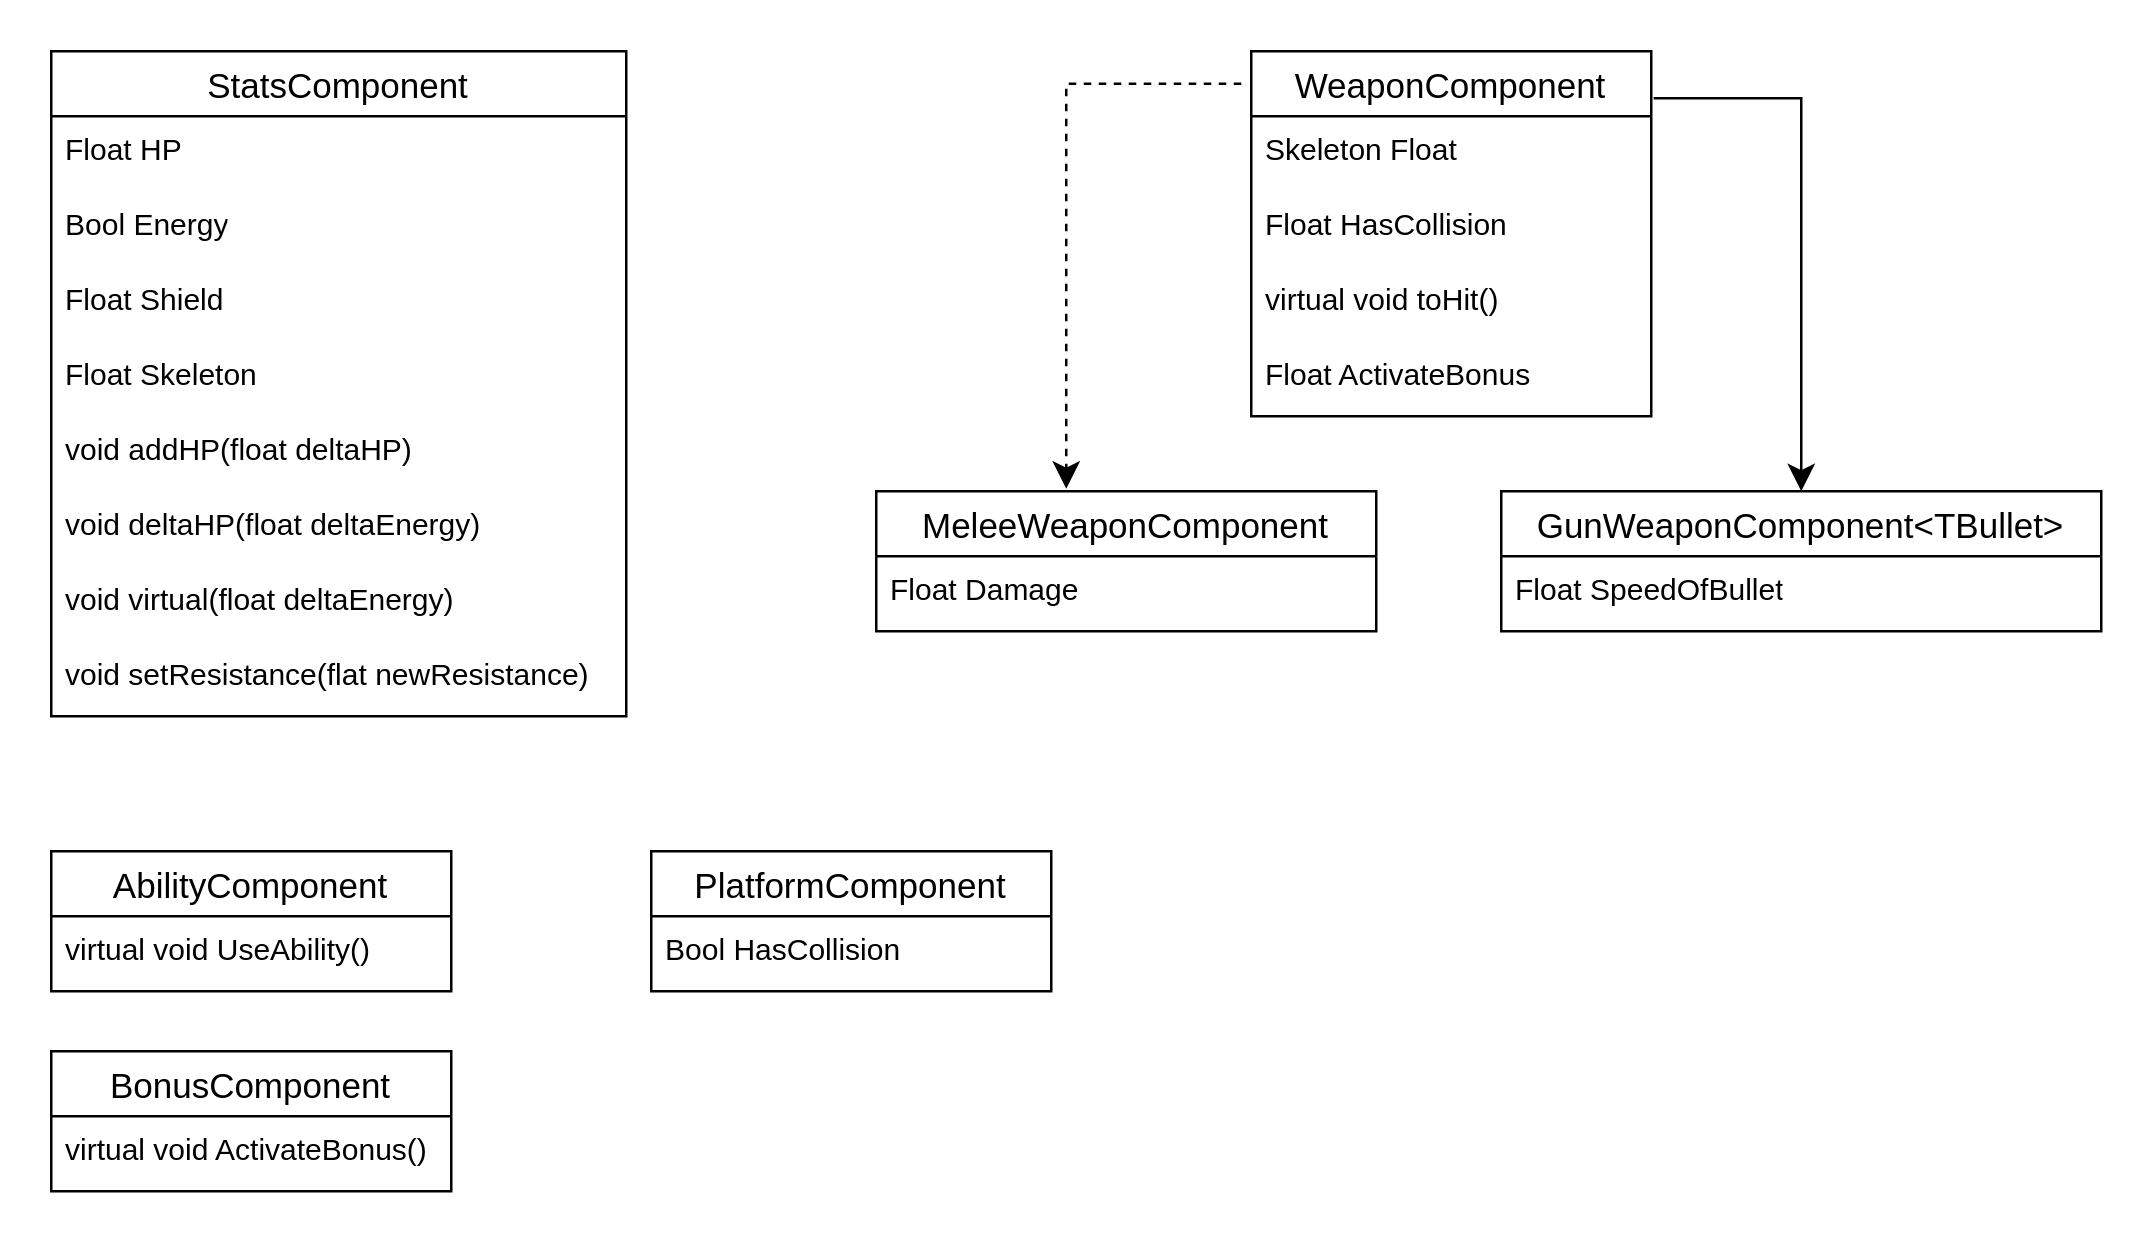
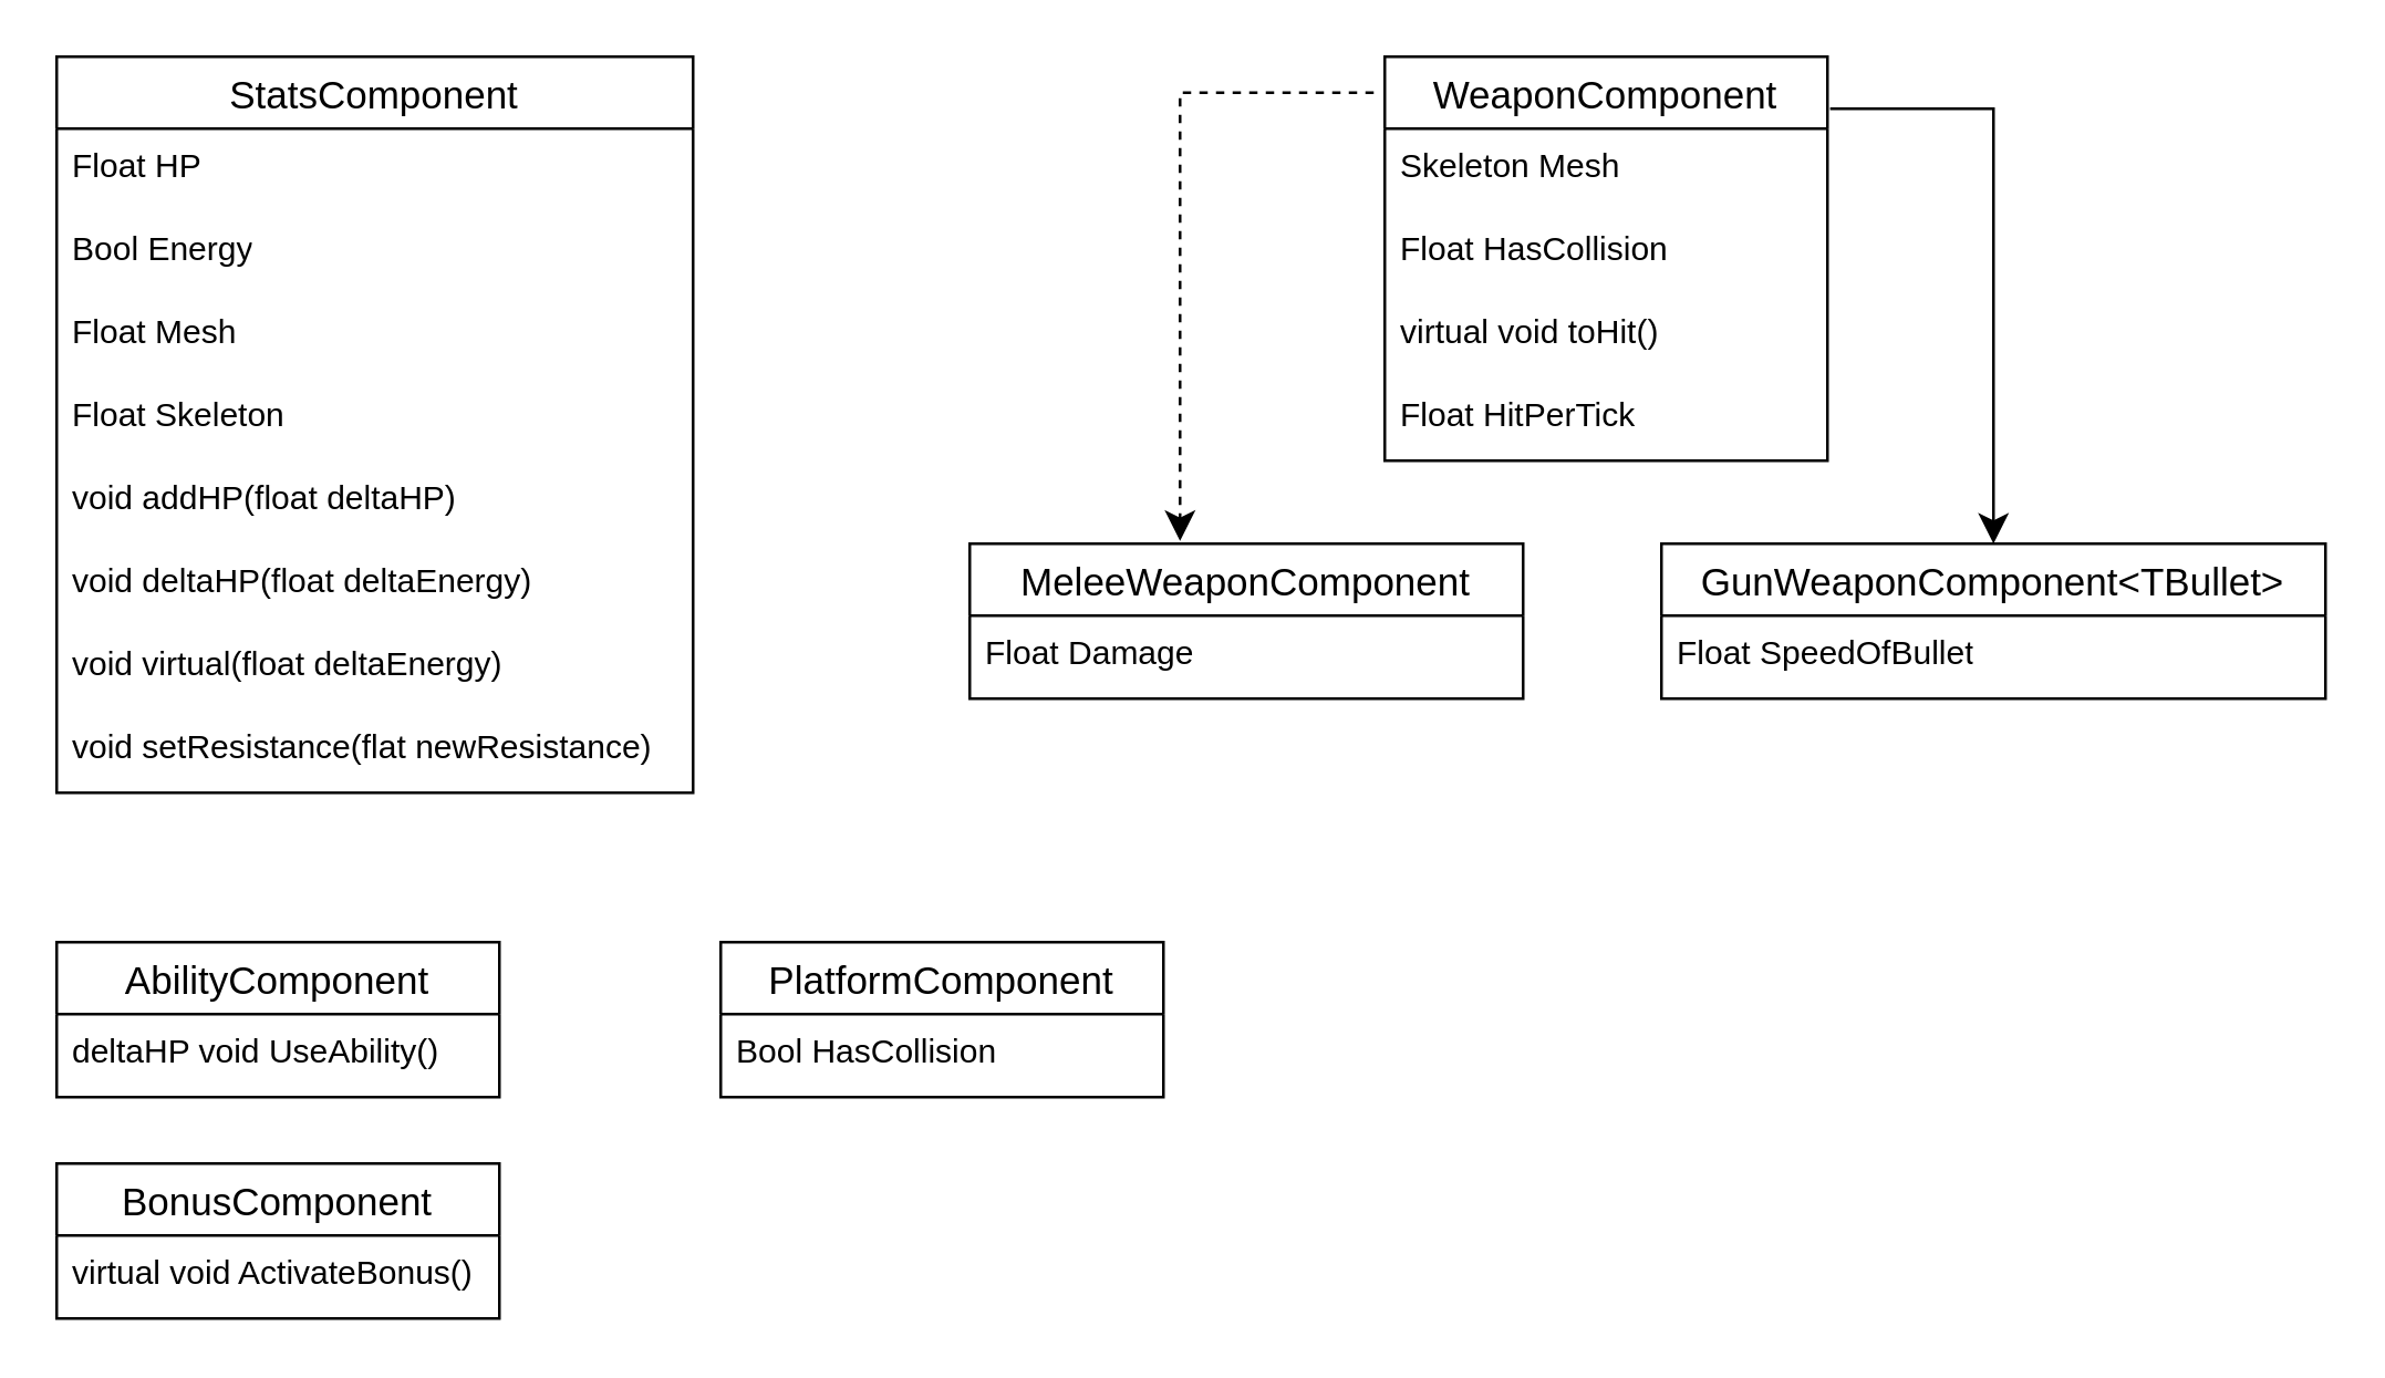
- <mxCell id="13" value="Skeleton Float" style="text;strokeColor=none;fillColor=none;spacingLeft=4;spacingRight=4;overflow=hidden;rotatable=0;points=[[0,0.5],[1,0.5]];portConstraint=eastwest;fontSize=12;whiteSpace=wrap;html=1;" vertex="1" parent="12"><mxGeometry y="26" width="160" height="30" as="geometry" /></mxCell>
+ <mxCell id="13" value="Skeleton Mesh" style="text;strokeColor=none;fillColor=none;spacingLeft=4;spacingRight=4;overflow=hidden;rotatable=0;points=[[0,0.5],[1,0.5]];portConstraint=eastwest;fontSize=12;whiteSpace=wrap;html=1;" vertex="1" parent="12"><mxGeometry y="26" width="160" height="30" as="geometry" /></mxCell>
- <mxCell id="6" value="Float Shield" style="text;strokeColor=none;fillColor=none;spacingLeft=4;spacingRight=4;overflow=hidden;rotatable=0;points=[[0,0.5],[1,0.5]];portConstraint=eastwest;fontSize=12;whiteSpace=wrap;html=1;" vertex="1" parent="3"><mxGeometry y="86" width="230" height="30" as="geometry" /></mxCell>
+ <mxCell id="6" value="Float Mesh" style="text;strokeColor=none;fillColor=none;spacingLeft=4;spacingRight=4;overflow=hidden;rotatable=0;points=[[0,0.5],[1,0.5]];portConstraint=eastwest;fontSize=12;whiteSpace=wrap;html=1;" vertex="1" parent="3"><mxGeometry y="86" width="230" height="30" as="geometry" /></mxCell>
- <mxCell id="16" value="Float ActivateBonus" style="text;strokeColor=none;fillColor=none;spacingLeft=4;spacingRight=4;overflow=hidden;rotatable=0;points=[[0,0.5],[1,0.5]];portConstraint=eastwest;fontSize=12;whiteSpace=wrap;html=1;" vertex="1" parent="12"><mxGeometry y="116" width="160" height="30" as="geometry" /></mxCell>
+ <mxCell id="16" value="Float HitPerTick" style="text;strokeColor=none;fillColor=none;spacingLeft=4;spacingRight=4;overflow=hidden;rotatable=0;points=[[0,0.5],[1,0.5]];portConstraint=eastwest;fontSize=12;whiteSpace=wrap;html=1;" vertex="1" parent="12"><mxGeometry y="116" width="160" height="30" as="geometry" /></mxCell>
- <mxCell id="24" value="virtual void UseAbility()" style="text;strokeColor=none;fillColor=none;spacingLeft=4;spacingRight=4;overflow=hidden;rotatable=0;points=[[0,0.5],[1,0.5]];portConstraint=eastwest;fontSize=12;whiteSpace=wrap;html=1;" vertex="1" parent="23"><mxGeometry y="26" width="160" height="30" as="geometry" /></mxCell>
+ <mxCell id="24" value="deltaHP void UseAbility()" style="text;strokeColor=none;fillColor=none;spacingLeft=4;spacingRight=4;overflow=hidden;rotatable=0;points=[[0,0.5],[1,0.5]];portConstraint=eastwest;fontSize=12;whiteSpace=wrap;html=1;" vertex="1" parent="23"><mxGeometry y="26" width="160" height="30" as="geometry" /></mxCell>
